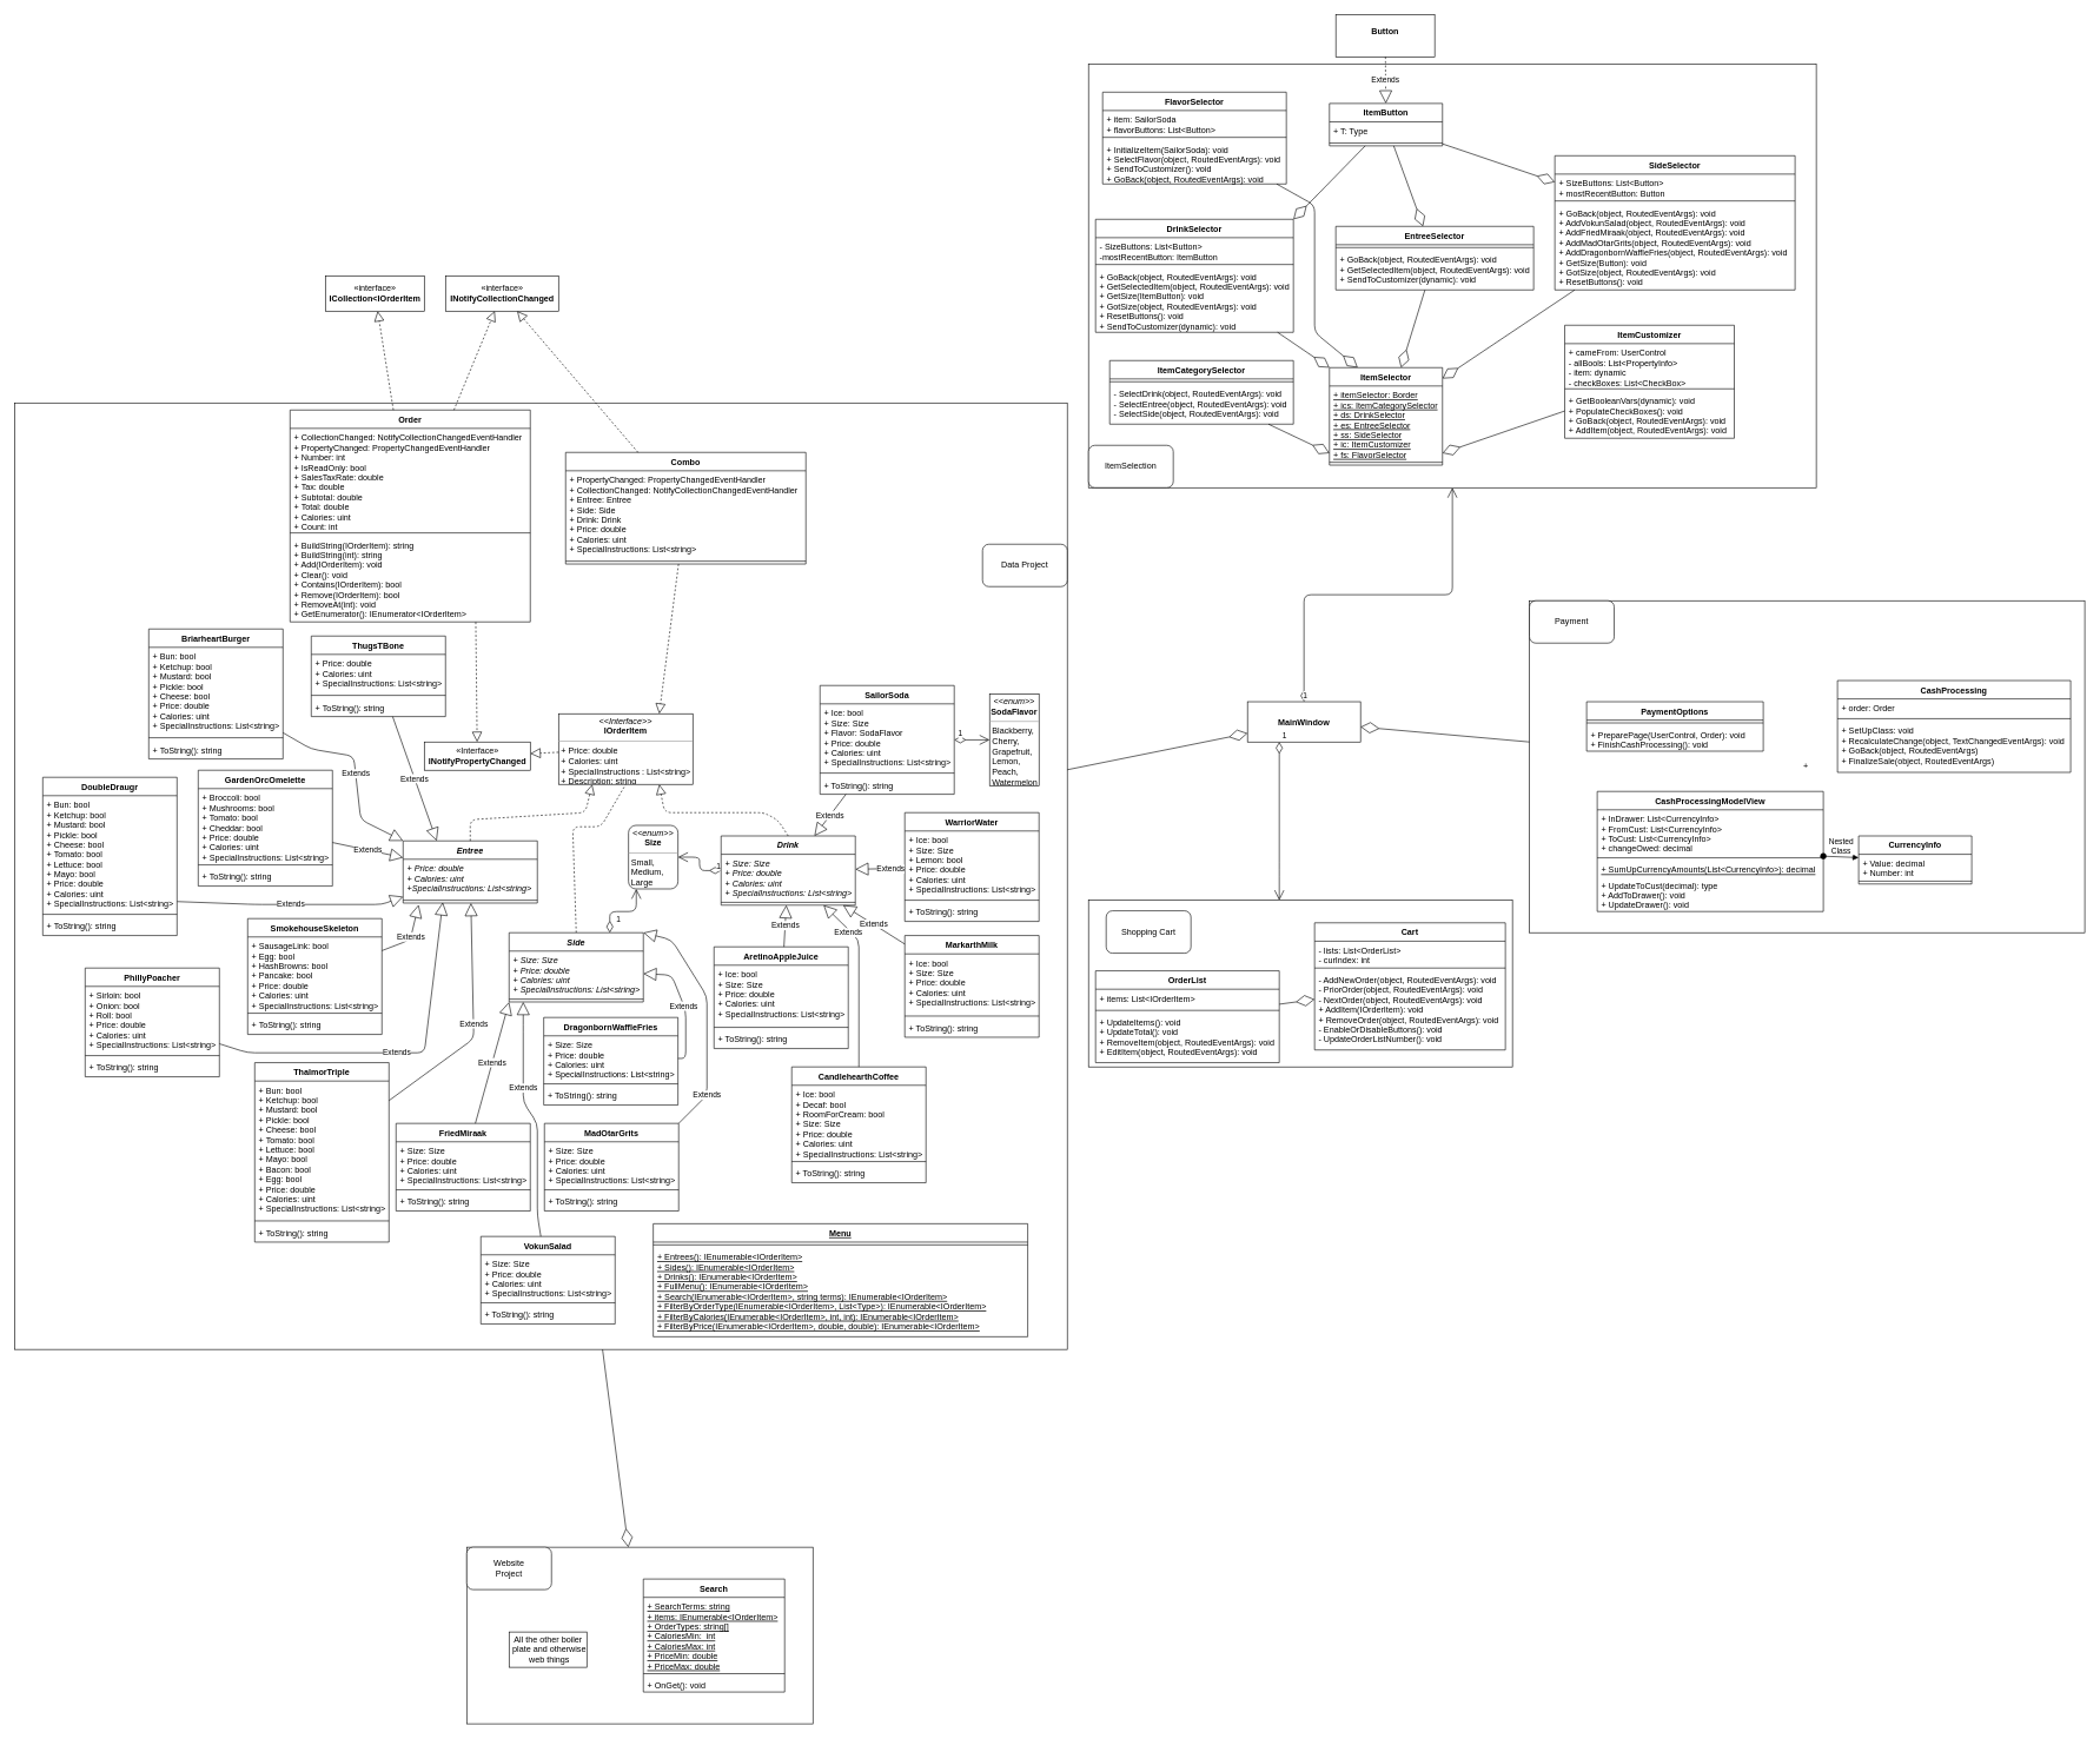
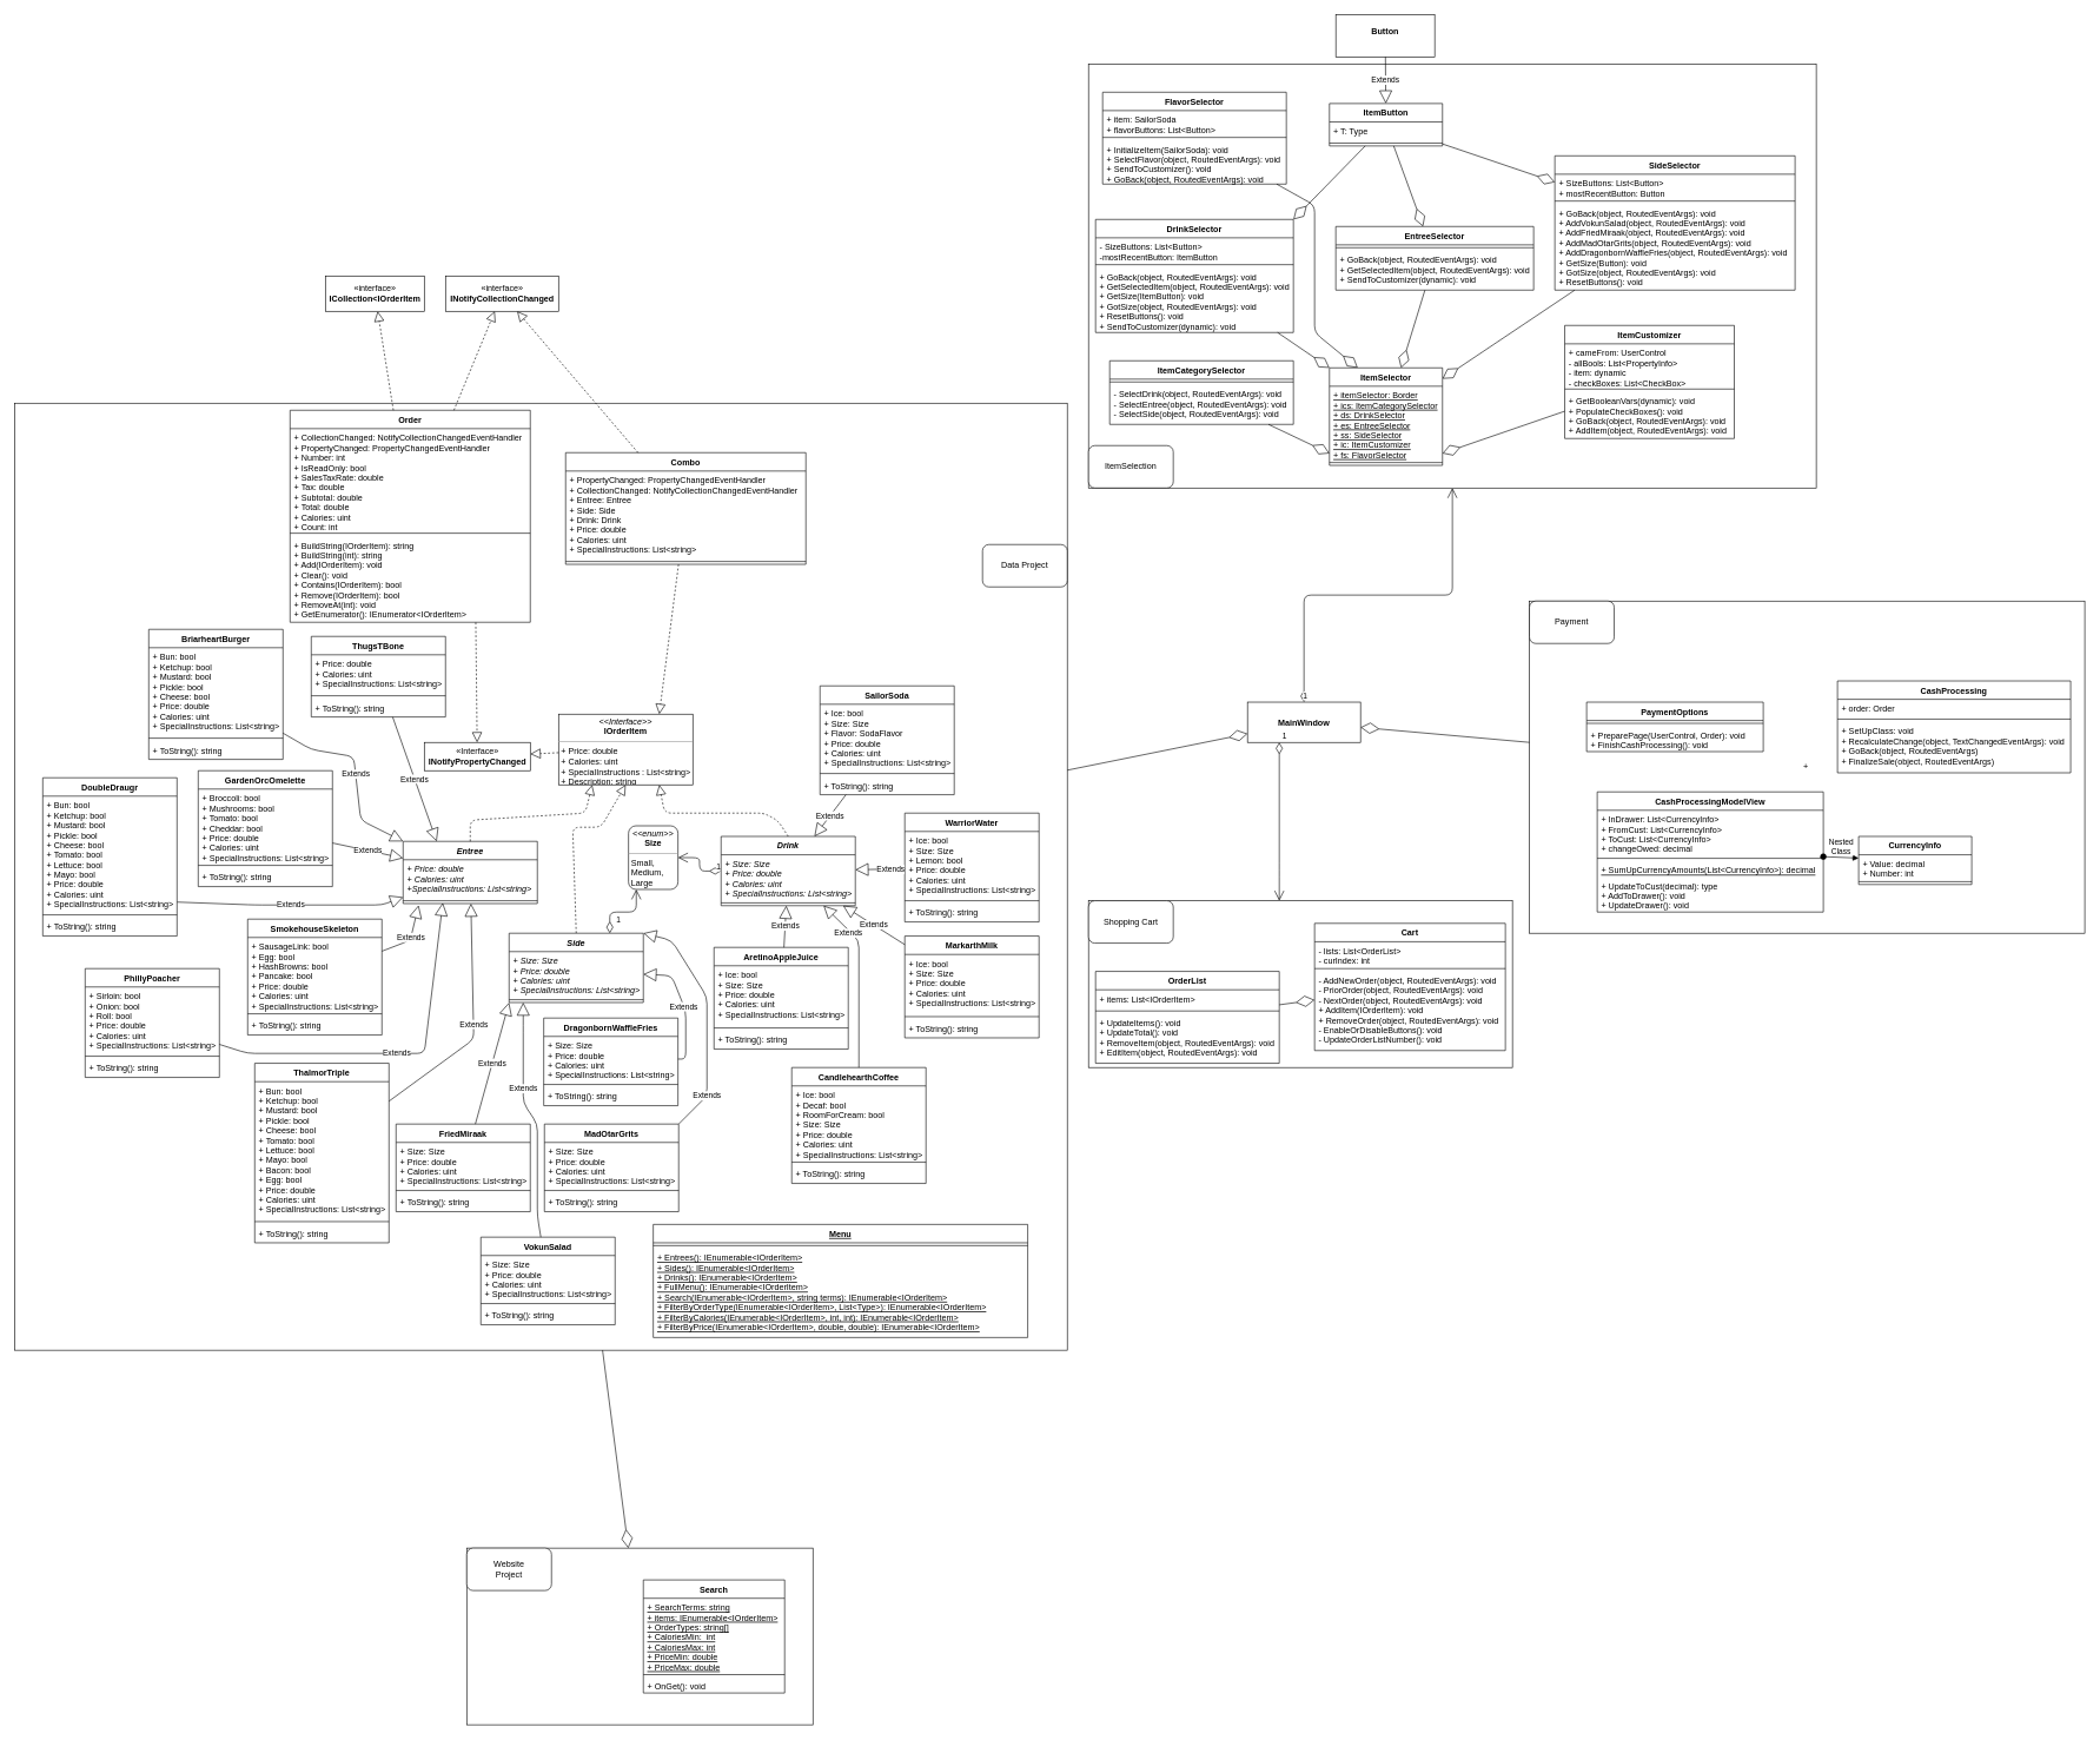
- <mxCell id="110" value="Extends" style="endArrow=block;endSize=16;endFill=0;html=1;dashed=1;" parent="1" source="109" target="125" edge="1"><mxGeometry width="160" relative="1" as="geometry"><mxPoint x="1290" y="400" as="sourcePoint" /><mxPoint x="1450" y="400" as="targetPoint" /></mxGeometry></mxCell>
+ <mxCell id="110" value="Extends" style="endArrow=block;endSize=16;endFill=0;html=1;" parent="1" source="109" target="125" edge="1"><mxGeometry width="160" relative="1" as="geometry"><mxPoint x="1290" y="400" as="sourcePoint" /><mxPoint x="1450" y="400" as="targetPoint" /></mxGeometry></mxCell>
- <mxCell id="83" value="1" style="endArrow=open;html=1;endSize=12;startArrow=diamondThin;startSize=14;startFill=0;edgeStyle=orthogonalEdgeStyle;align=left;verticalAlign=bottom;entryX=0;entryY=0.5;entryDx=0;entryDy=0;" parent="1" source="121" target="82" edge="1"><mxGeometry x="-0.835" relative="1" as="geometry"><mxPoint x="910" y="930" as="sourcePoint" /><mxPoint x="1070" y="930" as="targetPoint" /><Array as="points" /><mxPoint as="offset" /></mxGeometry></mxCell>
- <mxCell id="82" value="&lt;p style=&quot;margin: 0px ; margin-top: 4px ; text-align: center&quot;&gt;&lt;i&gt;&amp;lt;&amp;lt;enum&amp;gt;&amp;gt;&lt;/i&gt;&lt;br&gt;&lt;b&gt;SodaFlavor&lt;/b&gt;&lt;/p&gt;&lt;hr size=&quot;1&quot;&gt;&lt;p style=&quot;margin: 0px ; margin-left: 4px&quot;&gt;Blackberry,&lt;/p&gt;&lt;p style=&quot;margin: 0px ; margin-left: 4px&quot;&gt;Cherry,&lt;/p&gt;&lt;p style=&quot;margin: 0px ; margin-left: 4px&quot;&gt;Grapefruit,&lt;/p&gt;&lt;p style=&quot;margin: 0px ; margin-left: 4px&quot;&gt;Lemon,&lt;/p&gt;&lt;p style=&quot;margin: 0px ; margin-left: 4px&quot;&gt;Peach,&lt;/p&gt;&lt;p style=&quot;margin: 0px ; margin-left: 4px&quot;&gt;Watermelon&lt;/p&gt;" style="verticalAlign=top;align=left;overflow=fill;fontSize=12;fontFamily=Helvetica;html=1;" parent="1" vertex="1"><mxGeometry x="1400" y="982" width="70" height="130" as="geometry" /></mxCell>
- <mxCell id="8" value="" style="endArrow=none;dashed=1;endFill=0;endSize=12;html=1;exitX=0.5;exitY=0;exitDx=0;exitDy=0;entryX=0.5;entryY=1;entryDx=0;entryDy=0;" parent="1" source="51" target="3" edge="1"><mxGeometry width="160" relative="1" as="geometry"><mxPoint x="870" y="1430" as="sourcePoint" /><mxPoint x="850" y="1170" as="targetPoint" /><Array as="points"><mxPoint x="810" y="1170" /><mxPoint x="850" y="1170" /></Array></mxGeometry></mxCell>
+ <mxCell id="8" value="" style="endArrow=block;dashed=1;endFill=0;endSize=12;html=1;exitX=0.5;exitY=0;exitDx=0;exitDy=0;entryX=0.5;entryY=1;entryDx=0;entryDy=0;" parent="1" source="51" target="3" edge="1"><mxGeometry width="160" relative="1" as="geometry"><mxPoint x="870" y="1430" as="sourcePoint" /><mxPoint x="850" y="1170" as="targetPoint" /><Array as="points"><mxPoint x="810" y="1170" /><mxPoint x="850" y="1170" /></Array></mxGeometry></mxCell>
- <mxCell id="106" value="Shopping Cart" style="rounded=1;whiteSpace=wrap;html=1;" parent="1" vertex="1"><mxGeometry x="1565" y="1289" width="120" height="60" as="geometry" /></mxCell>
+ <mxCell id="106" value="Shopping Cart" style="rounded=1;whiteSpace=wrap;html=1;" parent="1" vertex="1"><mxGeometry x="1540" y="1274" width="120" height="60" as="geometry" /></mxCell>
- <mxCell id="172" value="All the other boiler&lt;br&gt;&amp;nbsp;plate and otherwise&lt;br&gt;&amp;nbsp;web things" style="html=1;" parent="1" vertex="1"><mxGeometry x="720" y="2310" width="110" height="50" as="geometry" /></mxCell>
